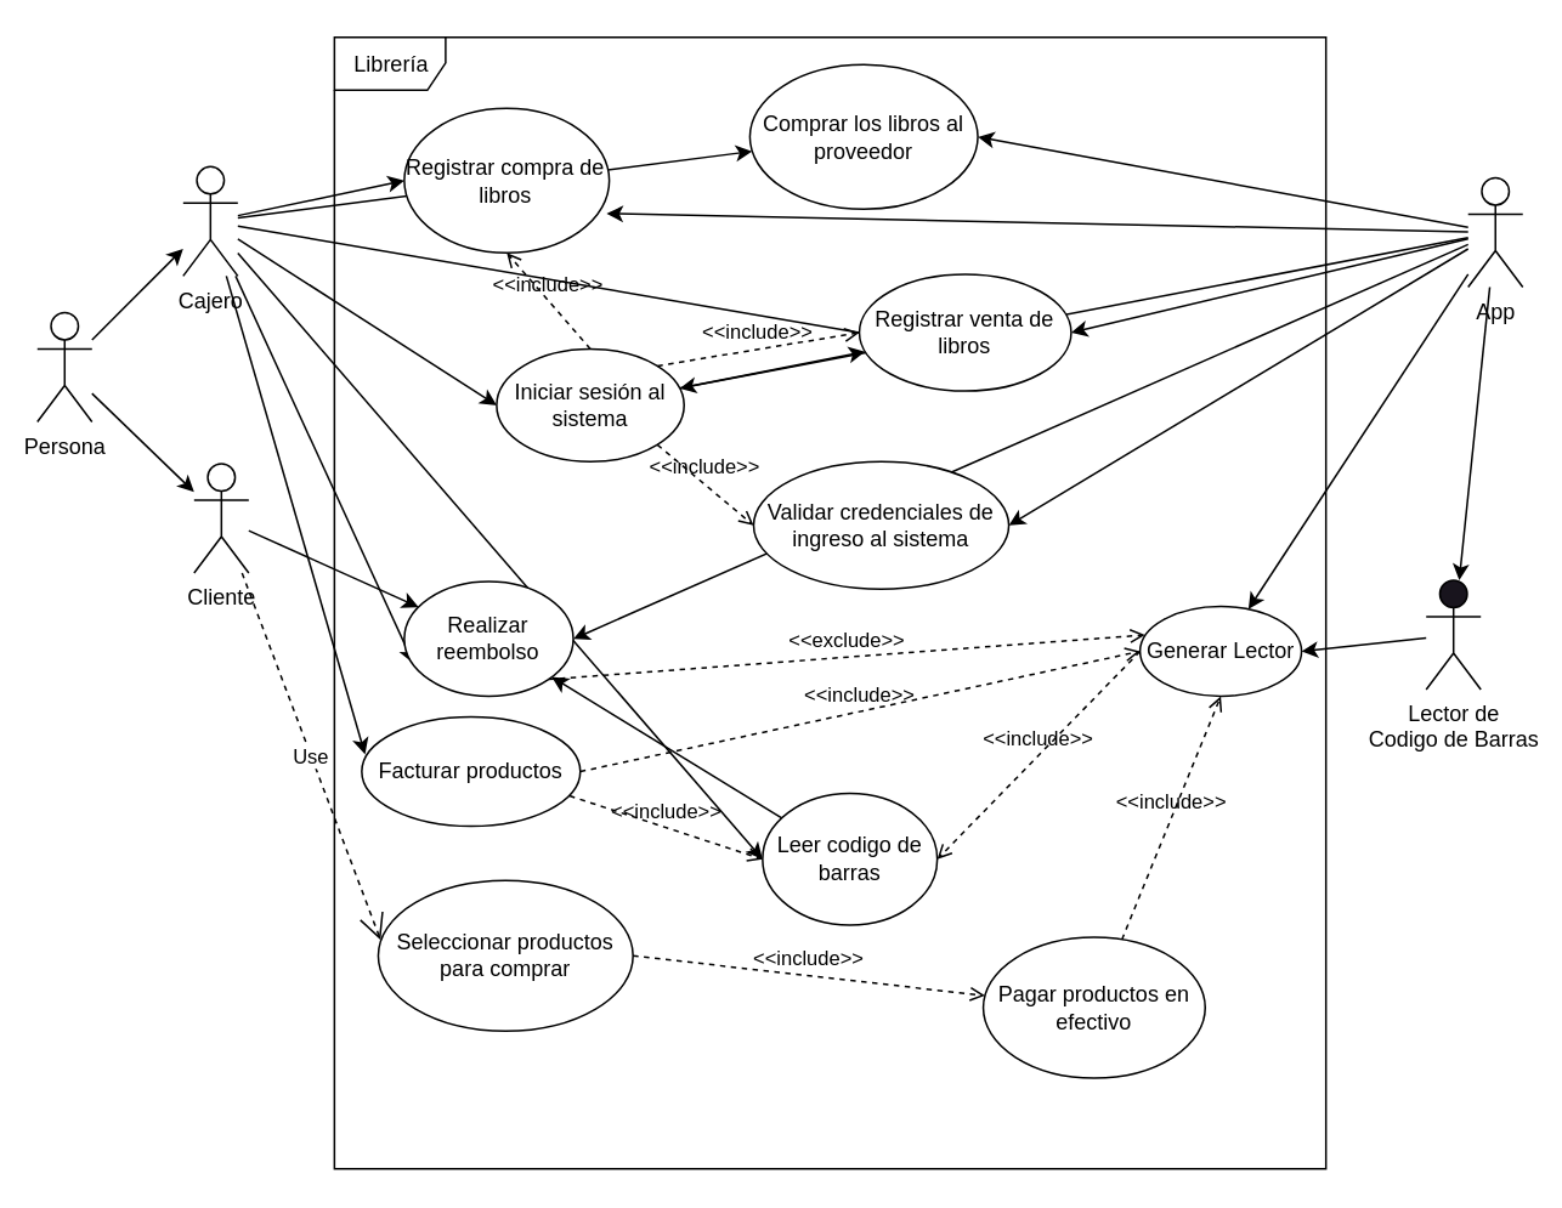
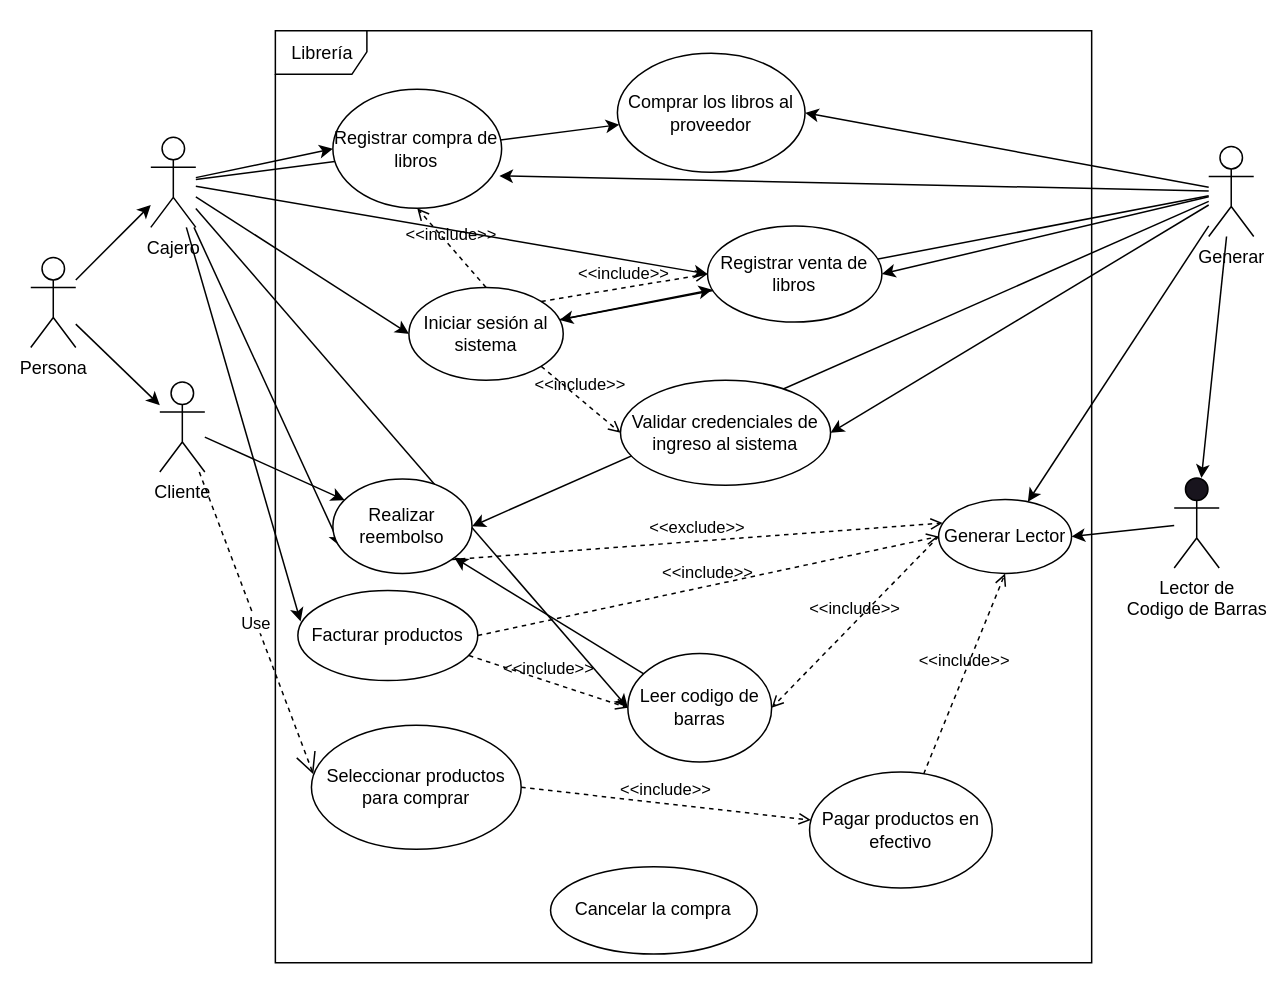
- <mxCell id="23" value="App" style="shape=umlActor;verticalLabelPosition=bottom;verticalAlign=top;html=1;" vertex="1" parent="1"><mxGeometry x="805" y="97.04" width="30" height="60" as="geometry" /></mxCell>
+ <mxCell id="23" value="Generar" style="shape=umlActor;verticalLabelPosition=bottom;verticalAlign=top;html=1;" vertex="1" parent="1"><mxGeometry x="805" y="97.04" width="30" height="60" as="geometry" /></mxCell>
- <mxCell id="8" style="edgeStyle=none;html=1;entryX=0;entryY=0.5;entryDx=0;entryDy=0;endArrow=none;" edge="1" parent="1" source="12" target="29"><mxGeometry relative="1" as="geometry" /></mxCell>
+ <mxCell id="8" style="edgeStyle=none;html=1;entryX=0;entryY=0.5;entryDx=0;entryDy=0;" edge="1" parent="1" source="12" target="29"><mxGeometry relative="1" as="geometry" /></mxCell>
+ <mxCell id="33" value="Cancelar la compra" style="ellipse;whiteSpace=wrap;html=1;" vertex="1" parent="26"><mxGeometry x="183.394" y="557.012" width="137.679" height="58.187" as="geometry" /></mxCell>
